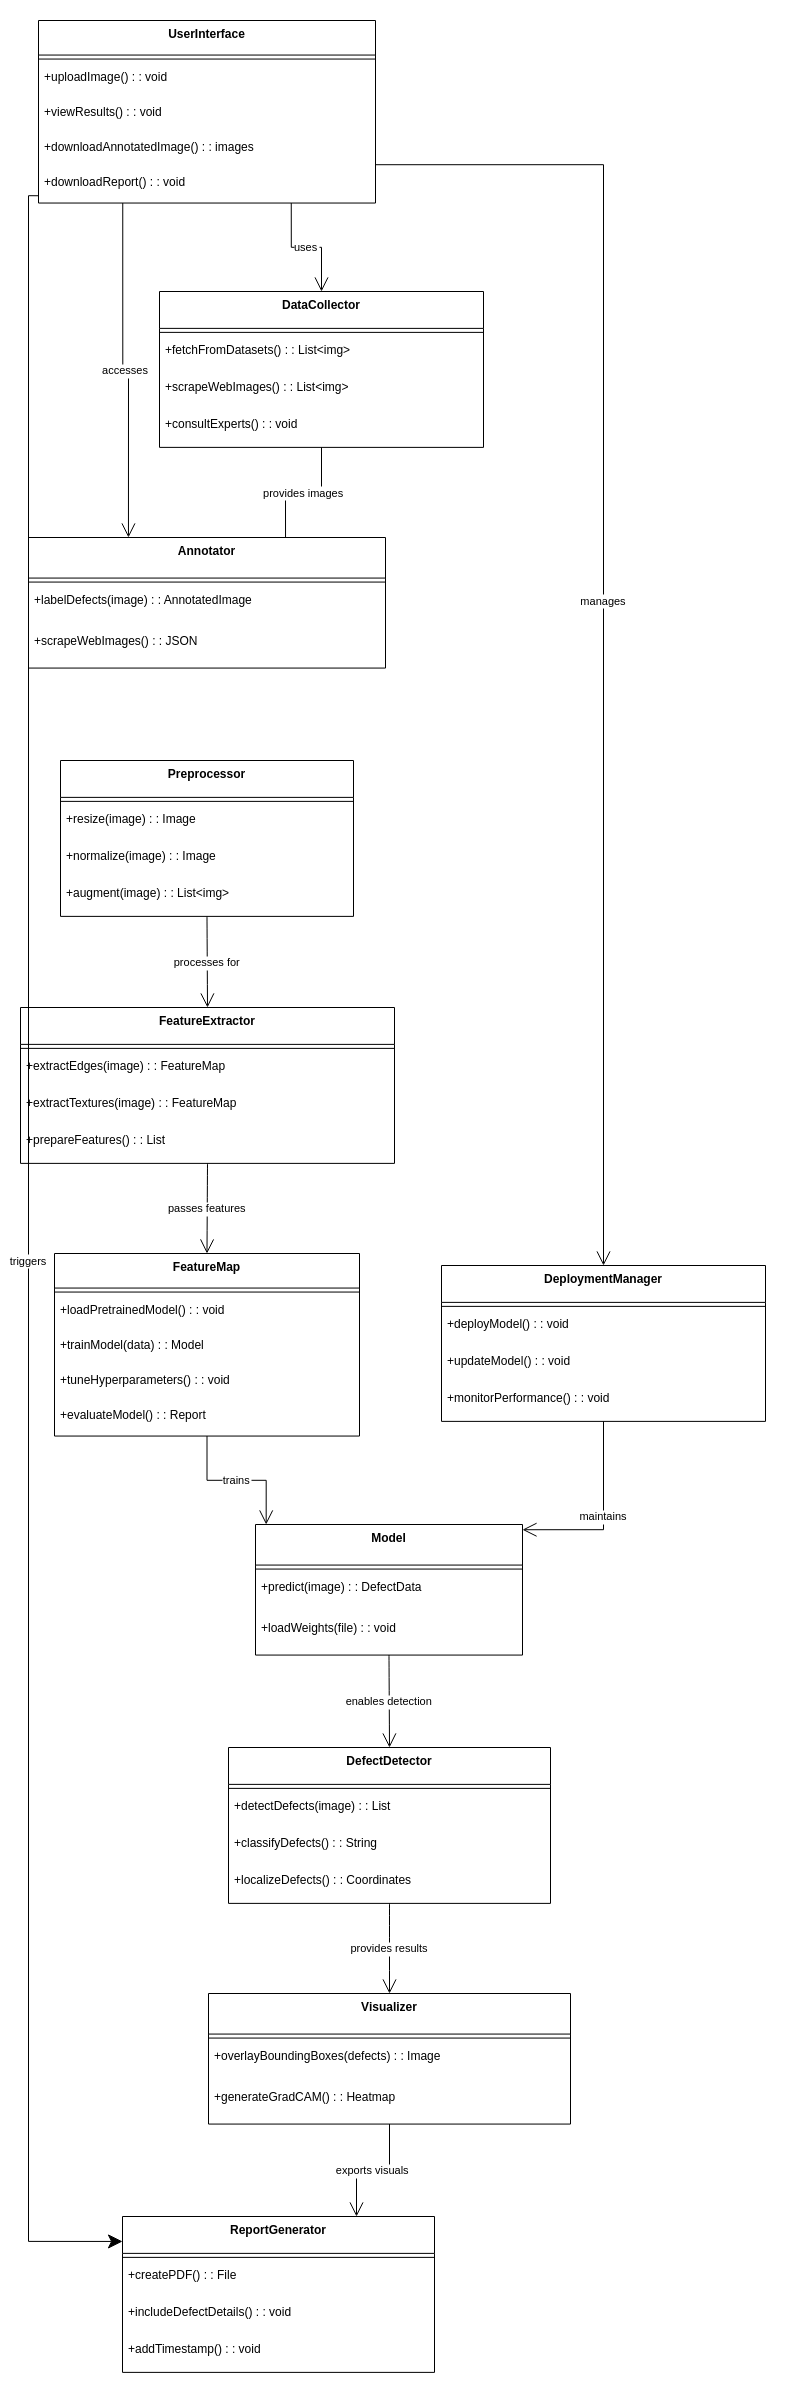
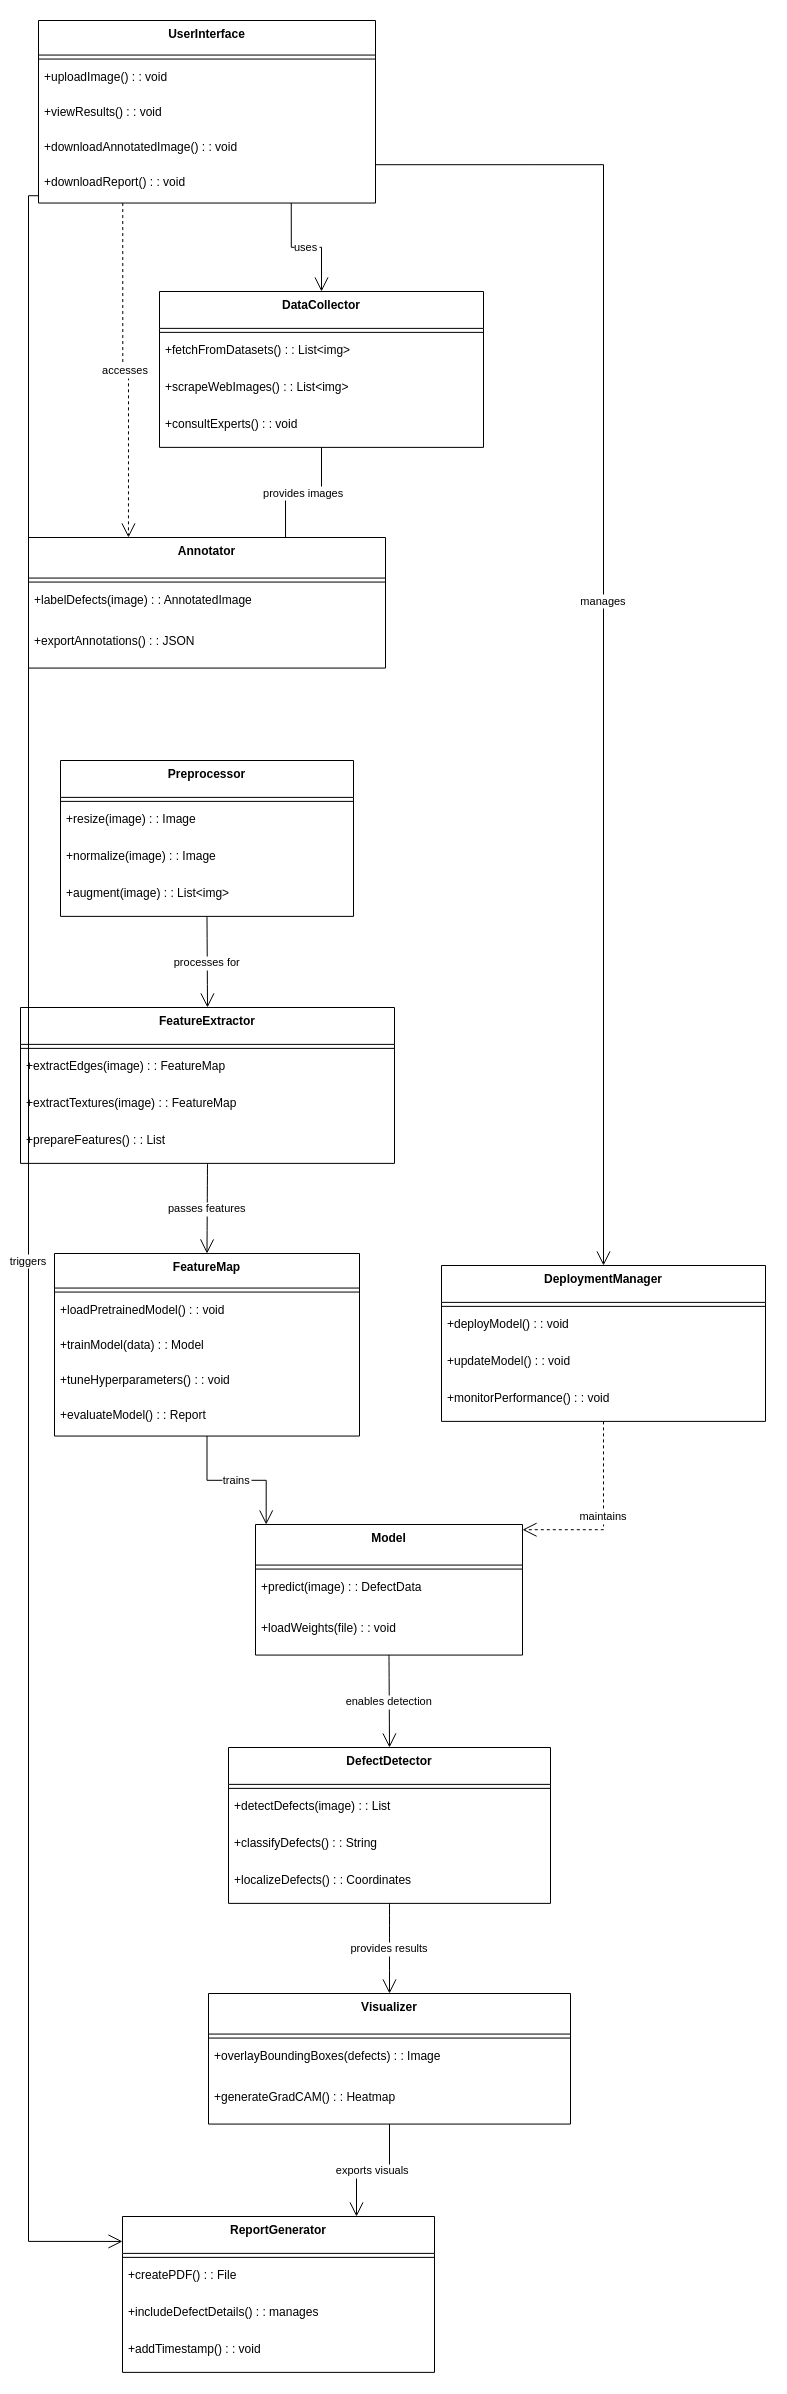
- <mxCell id="6" value="+downloadAnnotatedImage() : : images" style="text;strokeColor=none;fillColor=none;align=left;verticalAlign=top;spacingLeft=4;spacingRight=4;overflow=hidden;rotatable=0;points=[[0,0.5],[1,0.5]];portConstraint=eastwest;" vertex="1" parent="2"><mxGeometry y="112.545" width="337" height="35" as="geometry" /></mxCell>
+ <mxCell id="6" value="+downloadAnnotatedImage() : : void" style="text;strokeColor=none;fillColor=none;align=left;verticalAlign=top;spacingLeft=4;spacingRight=4;overflow=hidden;rotatable=0;points=[[0,0.5],[1,0.5]];portConstraint=eastwest;" vertex="1" parent="2"><mxGeometry y="112.545" width="337" height="35" as="geometry" /></mxCell>
- <mxCell id="57" value="accesses" style="startArrow=none;endArrow=open;endSize=12;exitX=0.25;exitY=1;entryX=0.28;entryY=0;rounded=0;edgeStyle=orthogonalEdgeStyle;" edge="1" parent="1" source="2" target="18"><mxGeometry relative="1" as="geometry" /></mxCell>
+ <mxCell id="57" value="accesses" style="startArrow=none;endArrow=open;endSize=12;exitX=0.25;exitY=1;entryX=0.28;entryY=0;rounded=0;edgeStyle=orthogonalEdgeStyle;dashed=1;" edge="1" parent="1" source="2" target="18"><mxGeometry relative="1" as="geometry" /></mxCell>
- <mxCell id="21" value="+scrapeWebImages() : : JSON" style="text;strokeColor=none;fillColor=none;align=left;verticalAlign=top;spacingLeft=4;spacingRight=4;overflow=hidden;rotatable=0;points=[[0,0.5],[1,0.5]];portConstraint=eastwest;" vertex="1" parent="18"><mxGeometry y="89.571" width="357" height="41" as="geometry" /></mxCell>
+ <mxCell id="21" value="+exportAnnotations() : : JSON" style="text;strokeColor=none;fillColor=none;align=left;verticalAlign=top;spacingLeft=4;spacingRight=4;overflow=hidden;rotatable=0;points=[[0,0.5],[1,0.5]];portConstraint=eastwest;" vertex="1" parent="18"><mxGeometry y="89.571" width="357" height="41" as="geometry" /></mxCell>
- <mxCell id="67" value="maintains" style="startArrow=none;endArrow=open;endSize=12;exitX=0.5;exitY=1;entryX=1;entryY=0.04;rounded=0;edgeStyle=orthogonalEdgeStyle;" edge="1" parent="1" source="8" target="38"><mxGeometry relative="1" as="geometry" /></mxCell>
+ <mxCell id="67" value="maintains" style="startArrow=none;endArrow=open;endSize=12;exitX=0.5;exitY=1;entryX=1;entryY=0.04;rounded=0;edgeStyle=orthogonalEdgeStyle;dashed=1;" edge="1" parent="1" source="8" target="38"><mxGeometry relative="1" as="geometry" /></mxCell>
- <mxCell id="58" value="triggers" style="startArrow=none;endArrow=classic;endSize=12;exitX=0;exitY=0.96;entryX=0;entryY=0.16;rounded=0;edgeStyle=orthogonalEdgeStyle;" edge="1" parent="1" source="2" target="51"><mxGeometry relative="1" as="geometry" /></mxCell>
+ <mxCell id="58" value="triggers" style="startArrow=none;endArrow=open;endSize=12;exitX=0;exitY=0.96;entryX=0;entryY=0.16;rounded=0;edgeStyle=orthogonalEdgeStyle;" edge="1" parent="1" source="2" target="51"><mxGeometry relative="1" as="geometry" /></mxCell>
- <mxCell id="54" value="+includeDefectDetails() : : void" style="text;strokeColor=none;fillColor=none;align=left;verticalAlign=top;spacingLeft=4;spacingRight=4;overflow=hidden;rotatable=0;points=[[0,0.5],[1,0.5]];portConstraint=eastwest;" vertex="1" parent="51"><mxGeometry y="81.889" width="312" height="37" as="geometry" /></mxCell>
+ <mxCell id="54" value="+includeDefectDetails() : : manages" style="text;strokeColor=none;fillColor=none;align=left;verticalAlign=top;spacingLeft=4;spacingRight=4;overflow=hidden;rotatable=0;points=[[0,0.5],[1,0.5]];portConstraint=eastwest;" vertex="1" parent="51"><mxGeometry y="81.889" width="312" height="37" as="geometry" /></mxCell>
